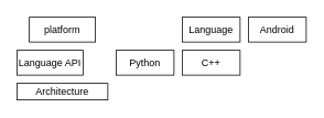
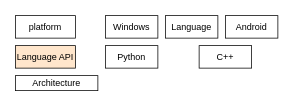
- <mxCell id="2" value="platform" style="rounded=0;whiteSpace=wrap;html=1;" vertex="1" parent="1"><mxGeometry x="35" y="20" width="80" height="30" as="geometry" /></mxCell>
+ <mxCell id="2" value="platform" style="rounded=0;whiteSpace=wrap;html=1;" vertex="1" parent="1"><mxGeometry x="20" y="20" width="80" height="30" as="geometry" /></mxCell>
+ <mxCell id="4" value="Windows" style="rounded=0;whiteSpace=wrap;html=1;" vertex="1" parent="1"><mxGeometry x="140" y="20" width="70" height="30" as="geometry" /></mxCell>
- <mxCell id="3" value="Language API" style="rounded=0;whiteSpace=wrap;html=1;" vertex="1" parent="1"><mxGeometry x="20" y="60" width="80" height="30" as="geometry" /></mxCell>
+ <mxCell id="3" value="Language API" style="rounded=0;whiteSpace=wrap;html=1;fillColor=#ffe6cc;" vertex="1" parent="1"><mxGeometry x="20" y="60" width="80" height="30" as="geometry" /></mxCell>
- <mxCell id="8" value="C++" style="rounded=0;whiteSpace=wrap;html=1;" vertex="1" parent="1"><mxGeometry x="220" y="60" width="70" height="30" as="geometry" /></mxCell>
+ <mxCell id="8" value="C++" style="rounded=0;whiteSpace=wrap;html=1;" vertex="1" parent="1"><mxGeometry x="265" y="60" width="70" height="30" as="geometry" /></mxCell>
